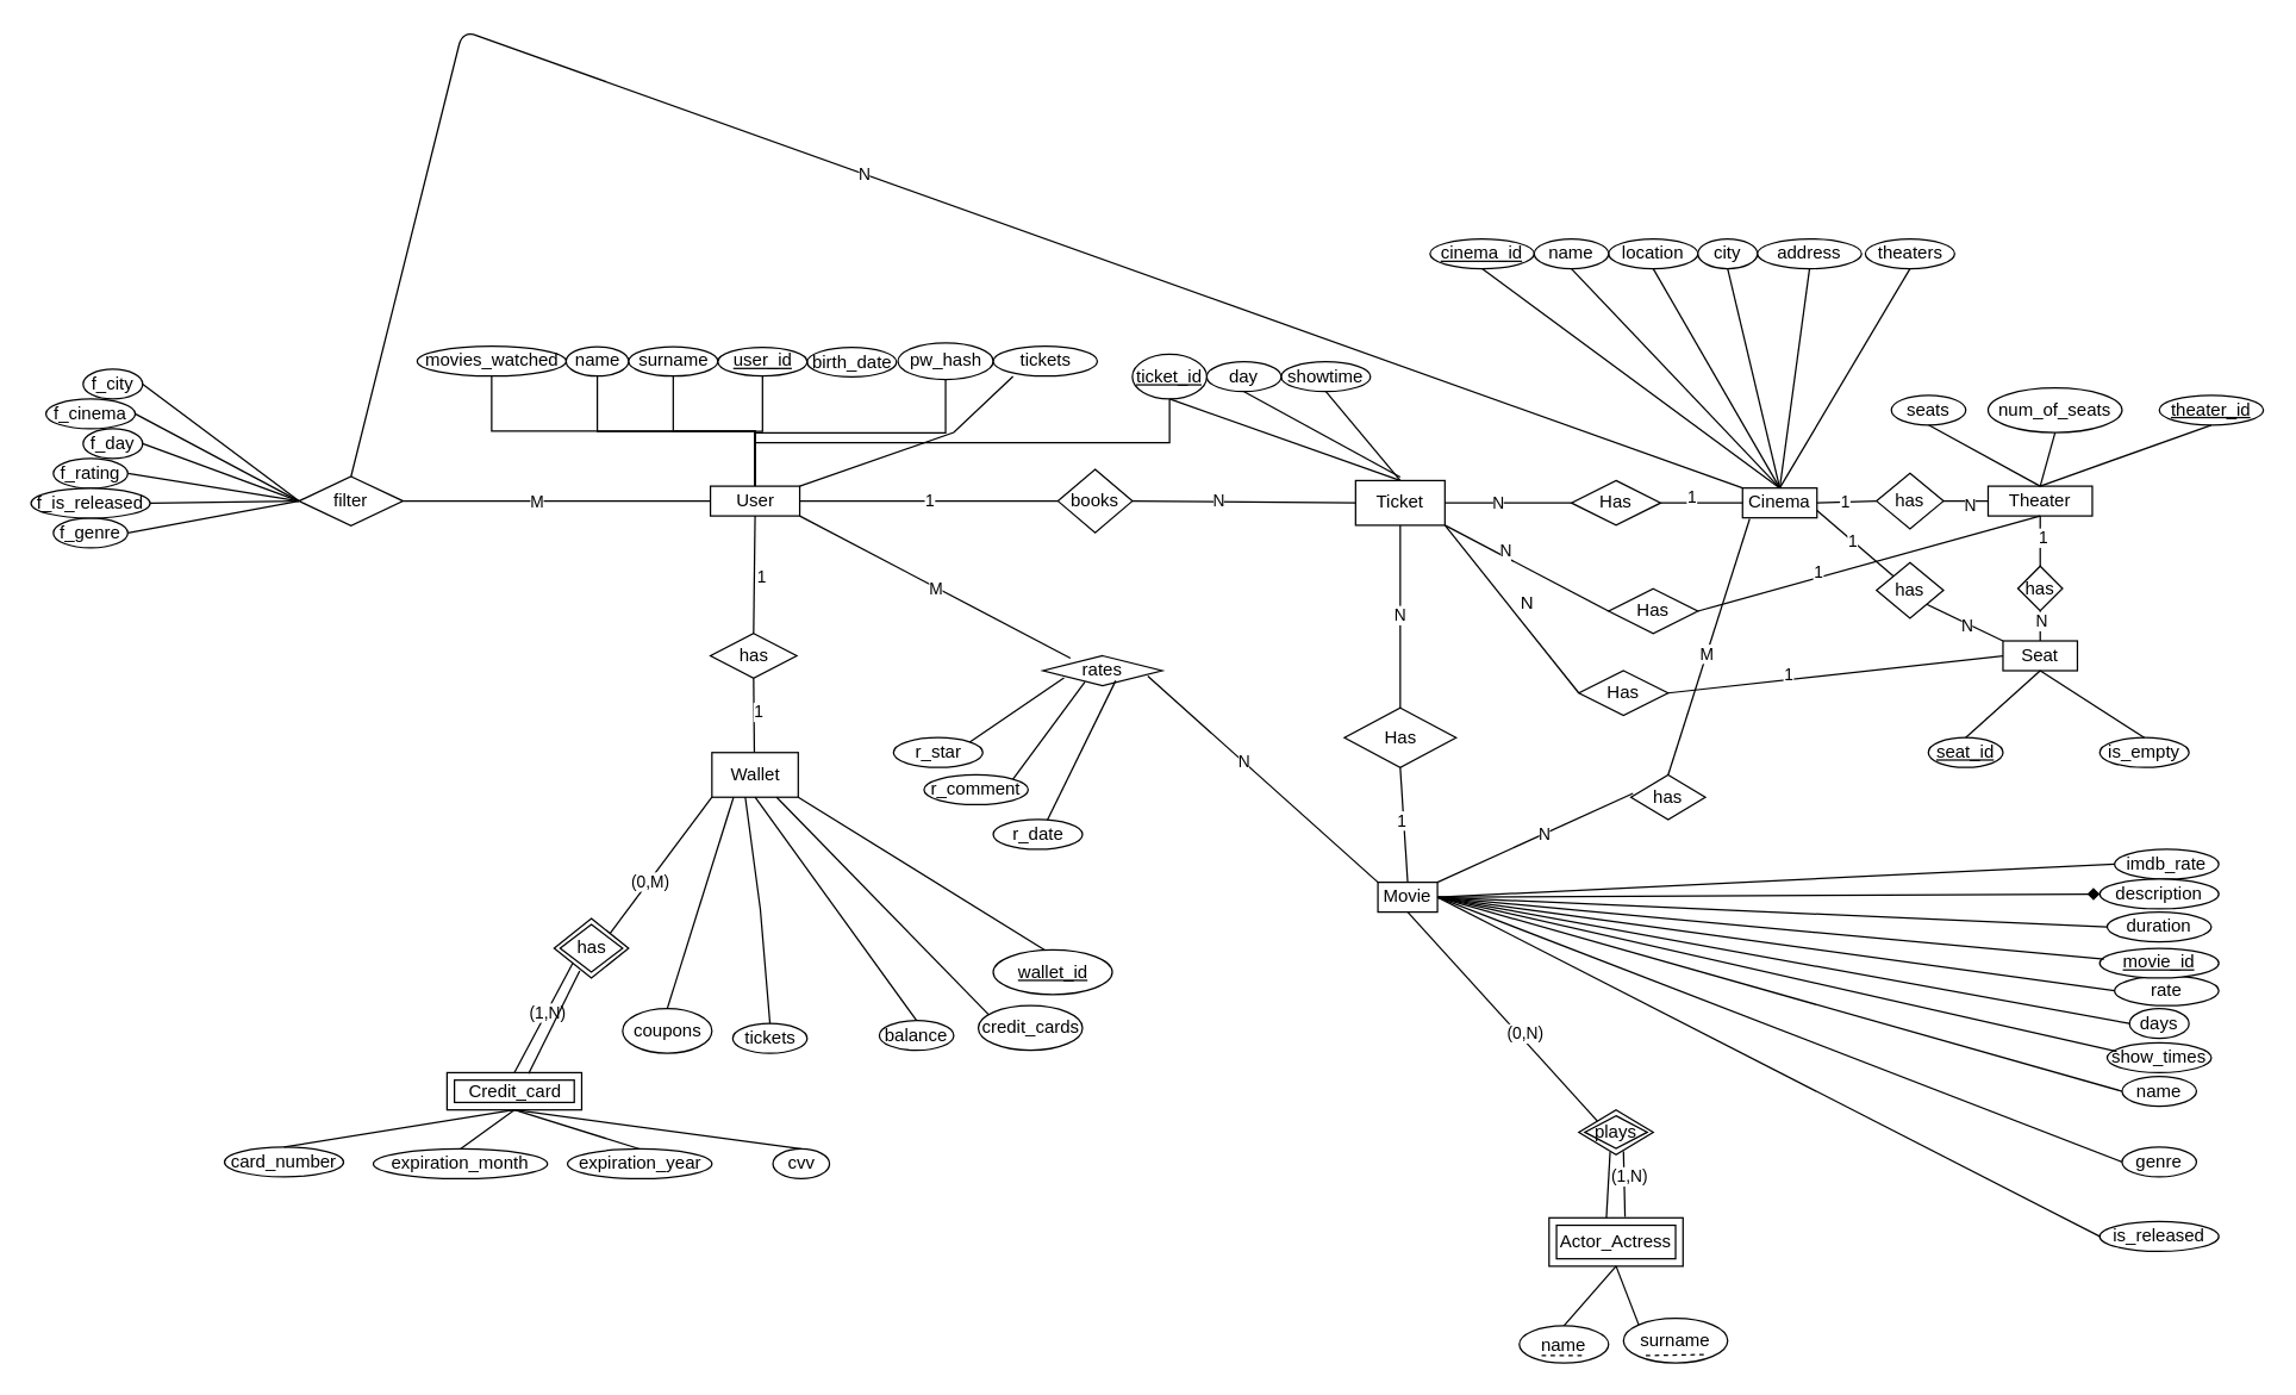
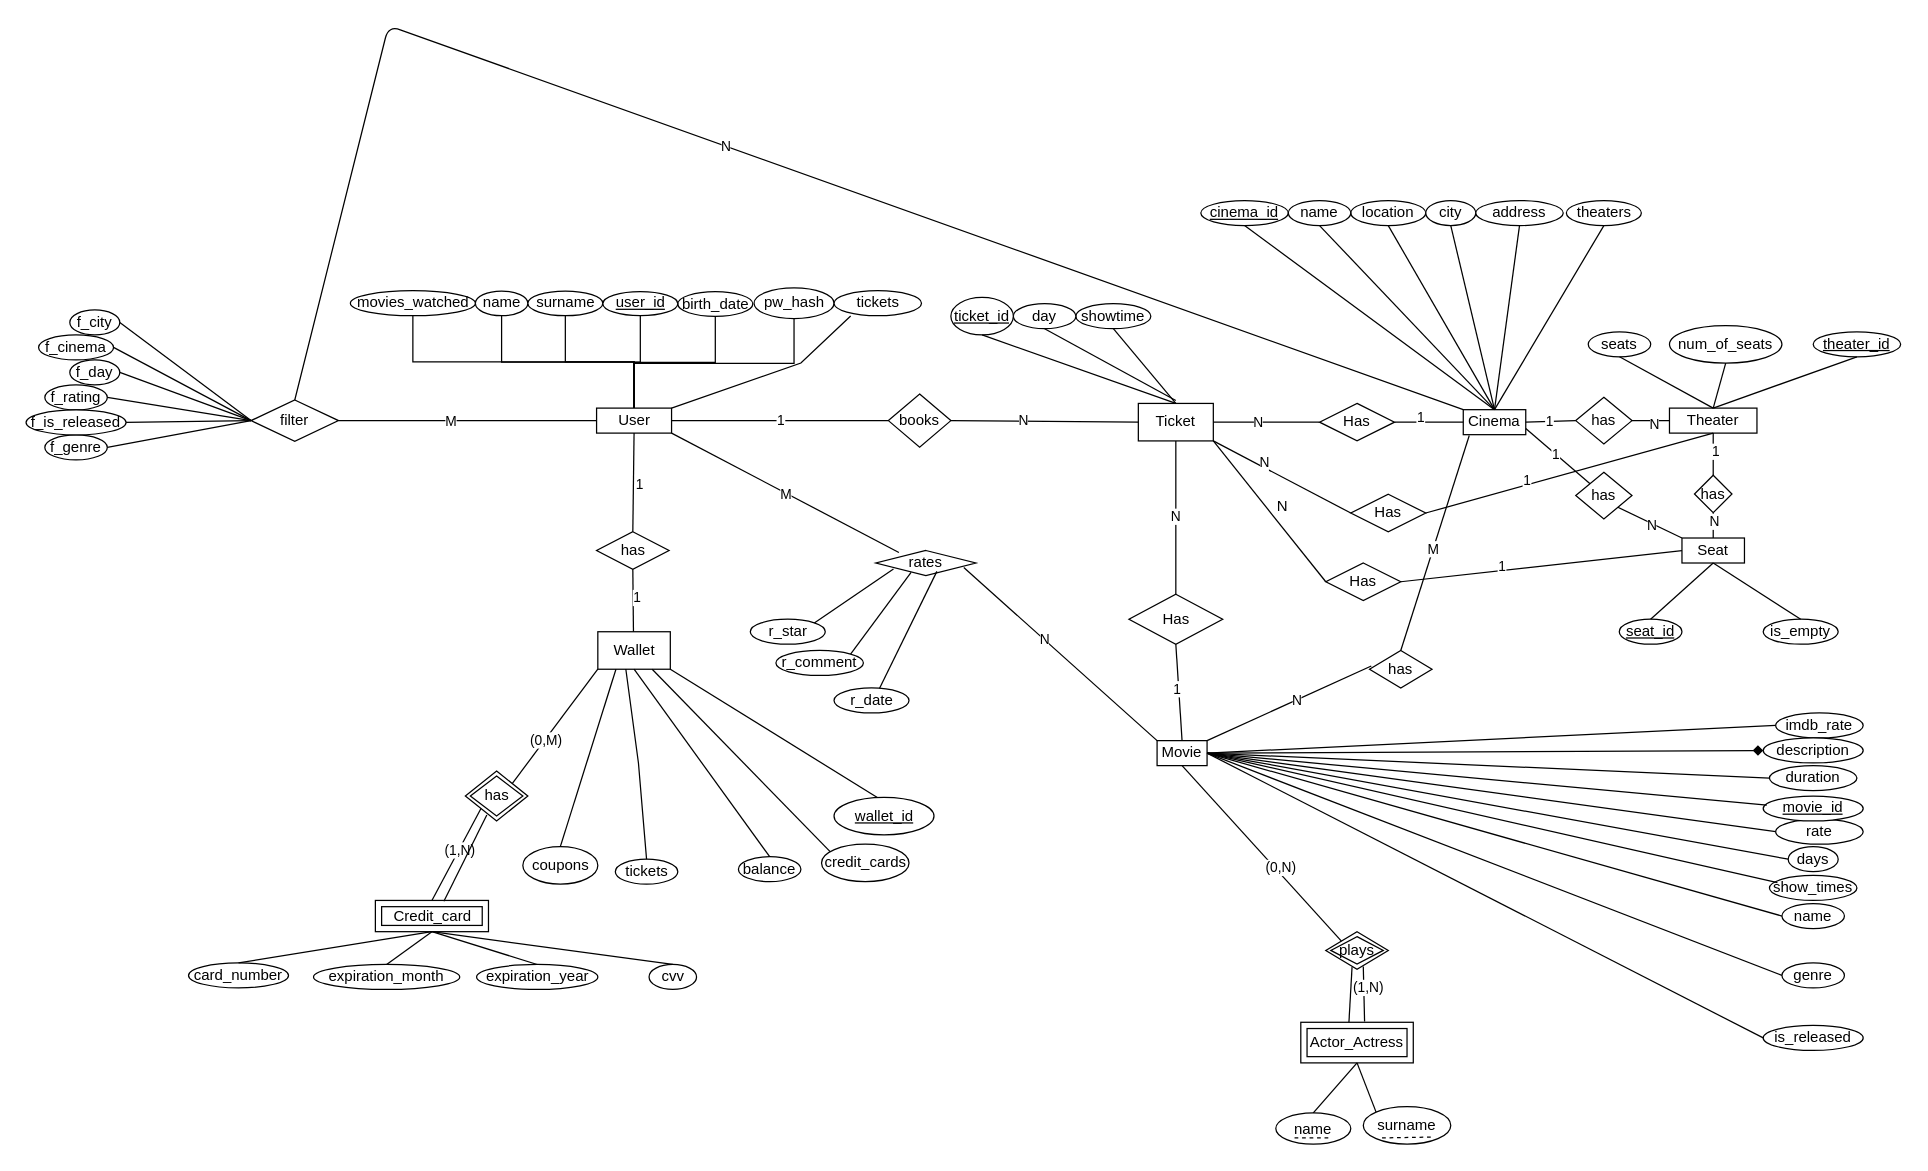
- <mxCell id="9" style="edgeStyle=orthogonalEdgeStyle;rounded=0;orthogonalLoop=1;jettySize=auto;html=1;exitX=0.5;exitY=0;exitDx=0;exitDy=0;endArrow=none;" parent="1" source="5" target="95" edge="1"><mxGeometry relative="1" as="geometry"><mxPoint x="774.5" y="277.25" as="targetPoint" /><mxPoint x="769.5" y="337.5" as="sourcePoint" /></mxGeometry></mxCell>
+ <mxCell id="9" style="edgeStyle=orthogonalEdgeStyle;rounded=0;orthogonalLoop=1;jettySize=auto;html=1;exitX=0.5;exitY=0;exitDx=0;exitDy=0;entryX=0.5;entryY=1;entryDx=0;entryDy=0;endArrow=none;" parent="1" source="5" target="10" edge="1"><mxGeometry relative="1" as="geometry"><mxPoint x="774.5" y="277.25" as="targetPoint" /><mxPoint x="769.5" y="337.5" as="sourcePoint" /></mxGeometry></mxCell>
